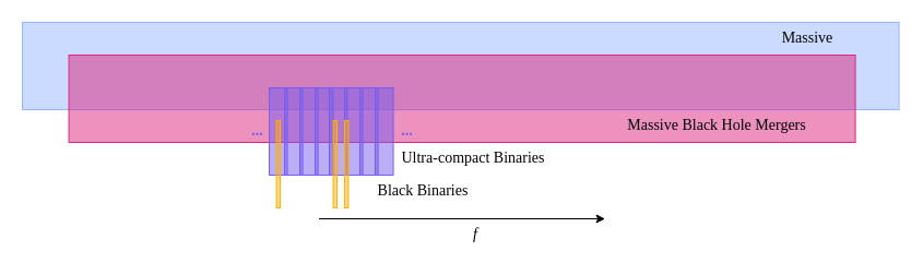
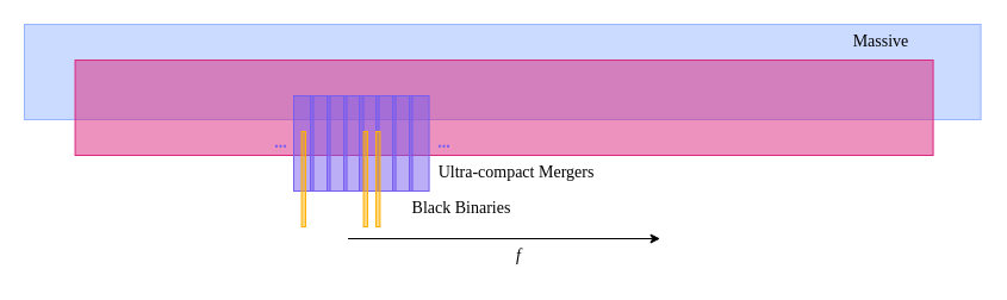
- <mxCell id="17" value="Massive Black Hole Mergers" style="text;html=1;strokeColor=none;fillColor=none;align=center;verticalAlign=middle;whiteSpace=wrap;rounded=0;fontFamily=Times New Roman;fontSize=14;" vertex="1" parent="1"><mxGeometry x="566" y="100" width="180" height="30" as="geometry" /></mxCell>
- <mxCell id="16" value="Ultra-compact Binaries" style="text;html=1;strokeColor=none;fillColor=none;align=center;verticalAlign=middle;whiteSpace=wrap;rounded=0;fontFamily=Times New Roman;fontSize=14;" vertex="1" parent="1"><mxGeometry x="359.57" y="130" width="146.43" height="30" as="geometry" /></mxCell>
+ <mxCell id="16" value="Ultra-compact Mergers" style="text;html=1;strokeColor=none;fillColor=none;align=center;verticalAlign=middle;whiteSpace=wrap;rounded=0;fontFamily=Times New Roman;fontSize=14;" vertex="1" parent="1"><mxGeometry x="359.57" y="130" width="146.43" height="30" as="geometry" /></mxCell>
